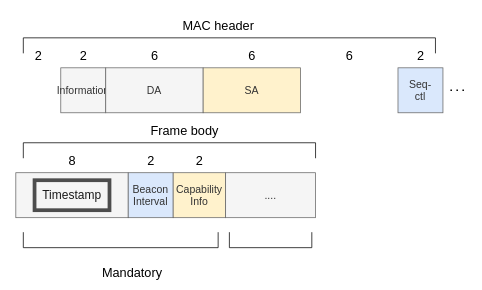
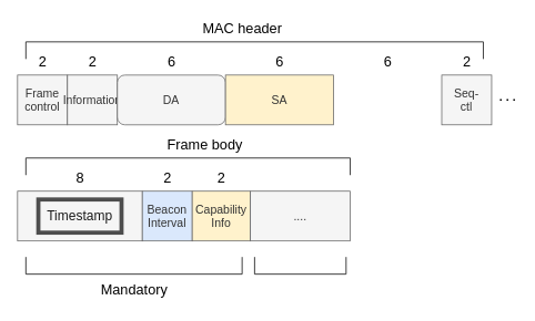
+ <mxCell id="2" value="Frame &lt;br style=&quot;font-size: 14px;&quot;&gt;control&lt;br style=&quot;font-size: 14px;&quot;&gt;" style="rounded=0;whiteSpace=wrap;html=1;fontSize=14;fillColor=#f5f5f5;fontColor=#333333;strokeColor=#666666;" parent="1" vertex="1"><mxGeometry x="20" y="90" width="60" height="60" as="geometry" /></mxCell>
- <mxCell id="4" value="DA" style="rounded=0;whiteSpace=wrap;html=1;fontSize=14;fillColor=#f5f5f5;fontColor=#333333;strokeColor=#666666;" parent="1" vertex="1"><mxGeometry x="140" y="90" width="130" height="60" as="geometry" /></mxCell>
+ <mxCell id="4" value="DA" style="whiteSpace=wrap;html=1;fontSize=14;fillColor=#f5f5f5;fontColor=#333333;strokeColor=#666666;rounded=1;" parent="1" vertex="1"><mxGeometry x="140" y="90" width="130" height="60" as="geometry" /></mxCell>
- <mxCell id="6" value="Seq-&lt;br&gt;ctl" style="rounded=0;whiteSpace=wrap;html=1;fontSize=14;fillColor=#dae8fc;fontColor=#333333;strokeColor=#666666;" parent="1" vertex="1"><mxGeometry x="530" y="90" width="60" height="60" as="geometry" /></mxCell>
+ <mxCell id="6" value="Seq-&lt;br&gt;ctl" style="rounded=0;whiteSpace=wrap;html=1;fontSize=14;fillColor=#f5f5f5;fontColor=#333333;strokeColor=#666666;" parent="1" vertex="1"><mxGeometry x="530" y="90" width="60" height="60" as="geometry" /></mxCell>
- <mxCell id="25" value="Mandatory" style="text;html=1;align=center;verticalAlign=middle;resizable=0;points=[];autosize=1;strokeColor=none;fillColor=none;fontSize=17;fontColor=#000000;" parent="1" vertex="1"><mxGeometry x="125" y="350" width="100" height="30" as="geometry" /></mxCell>
+ <mxCell id="25" value="Mandatory" style="text;html=1;align=center;verticalAlign=middle;resizable=0;points=[];autosize=1;strokeColor=none;fillColor=none;fontSize=17;fontColor=#000000;" parent="1" vertex="1"><mxGeometry x="110" y="335" width="100" height="30" as="geometry" /></mxCell>
